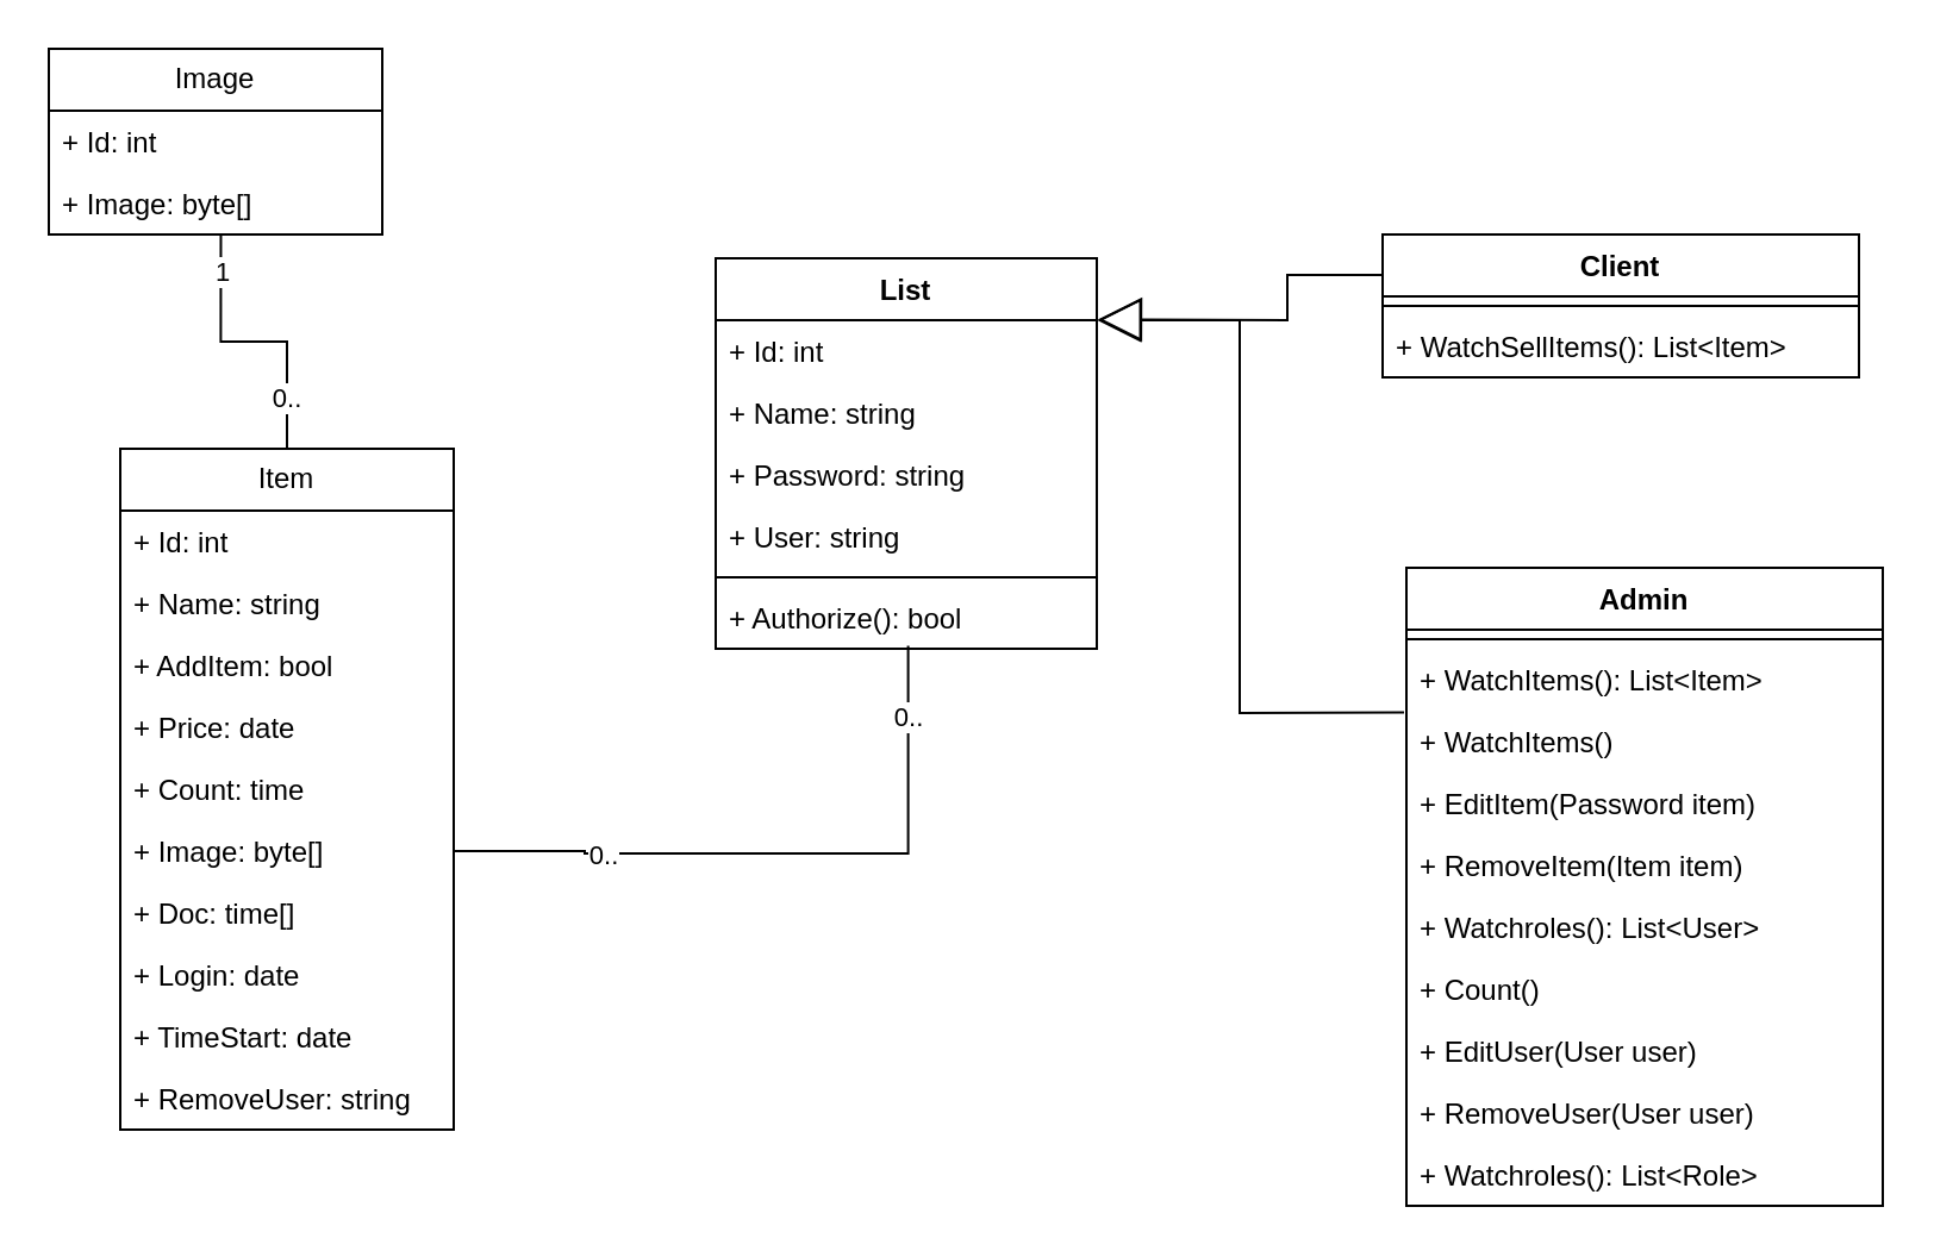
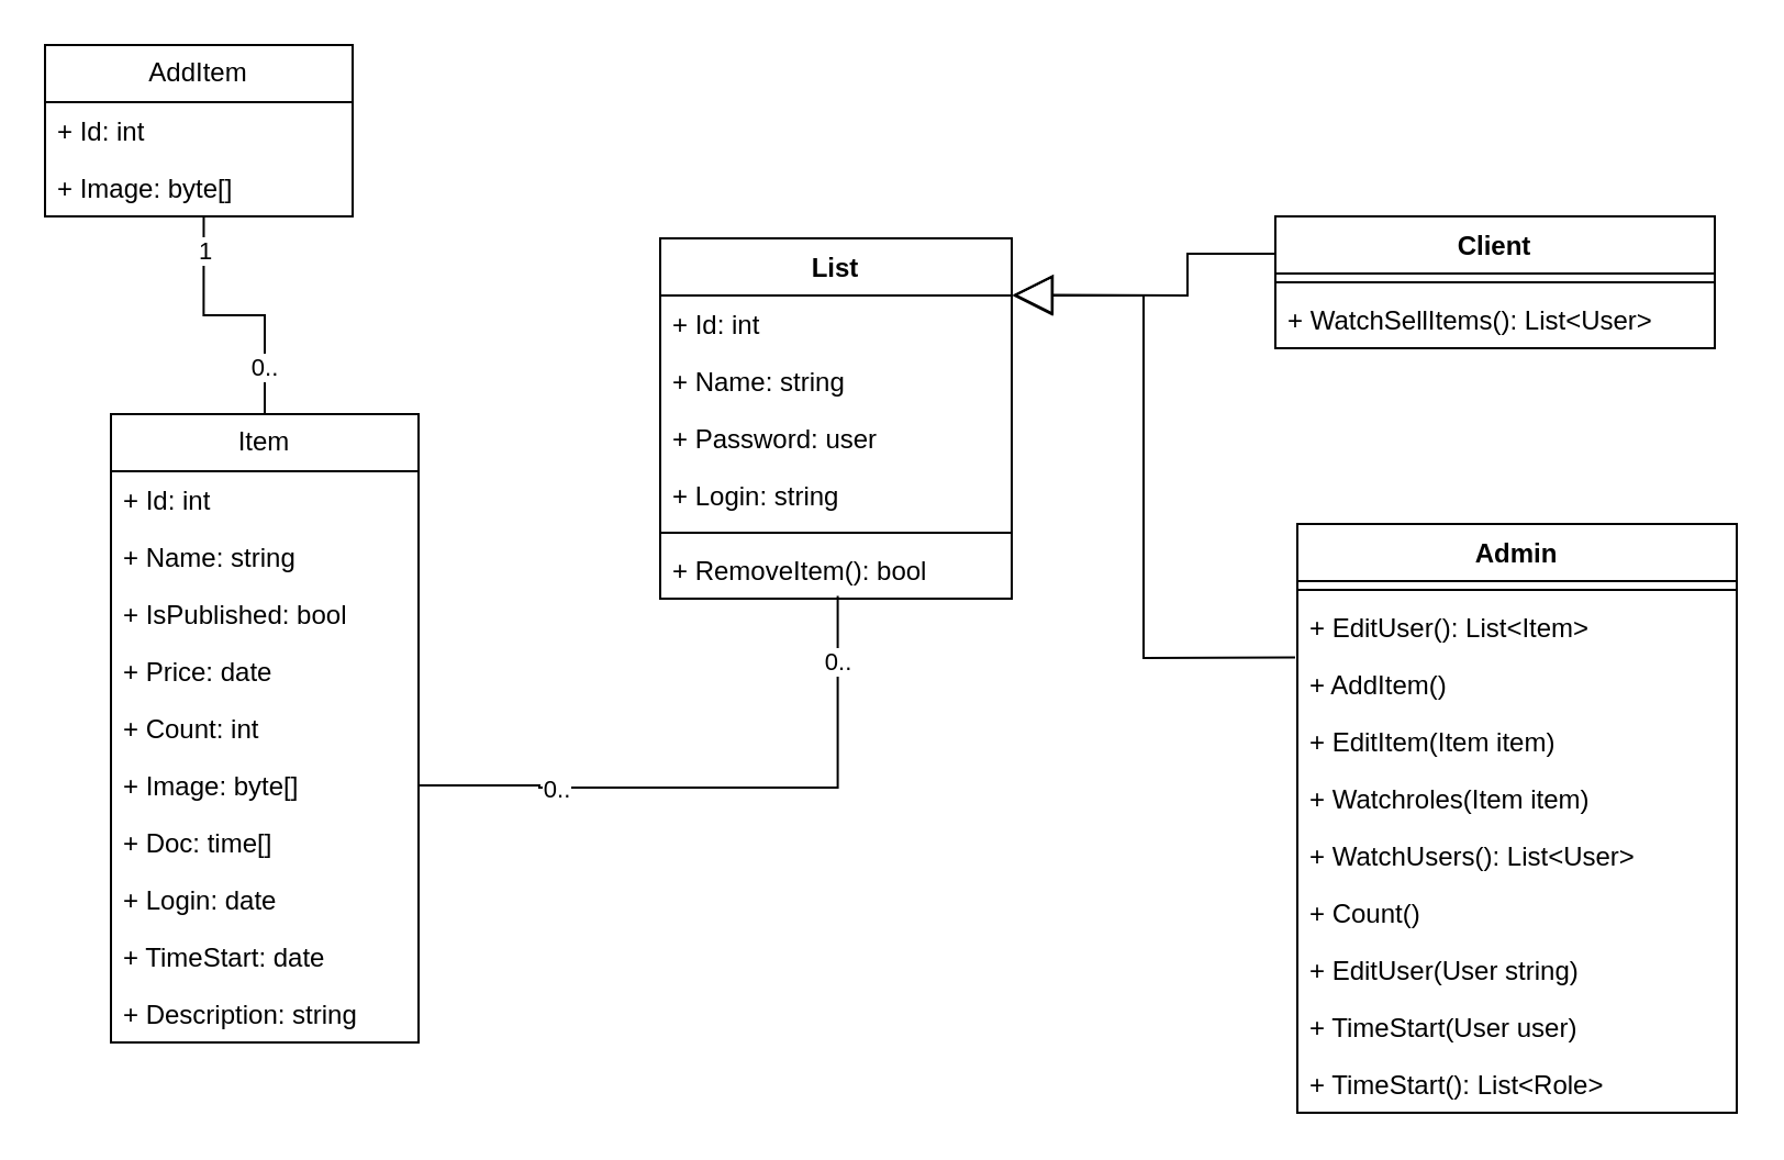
- <mxCell id="2" value="Image" style="swimlane;fontStyle=0;childLayout=stackLayout;horizontal=1;startSize=26;fillColor=none;horizontalStack=0;resizeParent=1;resizeParentMax=0;resizeLast=0;collapsible=1;marginBottom=0;whiteSpace=wrap;html=1;" vertex="1" parent="1"><mxGeometry x="20" y="20" width="140" height="78" as="geometry" /></mxCell>
+ <mxCell id="2" value="AddItem" style="swimlane;fontStyle=0;childLayout=stackLayout;horizontal=1;startSize=26;fillColor=none;horizontalStack=0;resizeParent=1;resizeParentMax=0;resizeLast=0;collapsible=1;marginBottom=0;whiteSpace=wrap;html=1;" vertex="1" parent="1"><mxGeometry x="20" y="20" width="140" height="78" as="geometry" /></mxCell>
- <mxCell id="36" value="+ WatchSellItems(): List&amp;lt;Item&amp;gt;" style="text;strokeColor=none;fillColor=none;align=left;verticalAlign=top;spacingLeft=4;spacingRight=4;overflow=hidden;rotatable=0;points=[[0,0.5],[1,0.5]];portConstraint=eastwest;whiteSpace=wrap;html=1;" vertex="1" parent="34"><mxGeometry y="34" width="200" height="26" as="geometry" /></mxCell>
+ <mxCell id="36" value="+ WatchSellItems(): List&amp;lt;User&amp;gt;" style="text;strokeColor=none;fillColor=none;align=left;verticalAlign=top;spacingLeft=4;spacingRight=4;overflow=hidden;rotatable=0;points=[[0,0.5],[1,0.5]];portConstraint=eastwest;whiteSpace=wrap;html=1;" vertex="1" parent="34"><mxGeometry y="34" width="200" height="26" as="geometry" /></mxCell>
- <mxCell id="19" value="+ Password: string" style="text;strokeColor=none;fillColor=none;align=left;verticalAlign=top;spacingLeft=4;spacingRight=4;overflow=hidden;rotatable=0;points=[[0,0.5],[1,0.5]];portConstraint=eastwest;whiteSpace=wrap;html=1;" vertex="1" parent="16"><mxGeometry y="78" width="160" height="26" as="geometry" /></mxCell>
+ <mxCell id="19" value="+ Password: user" style="text;strokeColor=none;fillColor=none;align=left;verticalAlign=top;spacingLeft=4;spacingRight=4;overflow=hidden;rotatable=0;points=[[0,0.5],[1,0.5]];portConstraint=eastwest;whiteSpace=wrap;html=1;" vertex="1" parent="16"><mxGeometry y="78" width="160" height="26" as="geometry" /></mxCell>
- <mxCell id="20" value="+ User: string" style="text;strokeColor=none;fillColor=none;align=left;verticalAlign=top;spacingLeft=4;spacingRight=4;overflow=hidden;rotatable=0;points=[[0,0.5],[1,0.5]];portConstraint=eastwest;whiteSpace=wrap;html=1;" vertex="1" parent="16"><mxGeometry y="104" width="160" height="26" as="geometry" /></mxCell>
+ <mxCell id="20" value="+ Login: string" style="text;strokeColor=none;fillColor=none;align=left;verticalAlign=top;spacingLeft=4;spacingRight=4;overflow=hidden;rotatable=0;points=[[0,0.5],[1,0.5]];portConstraint=eastwest;whiteSpace=wrap;html=1;" vertex="1" parent="16"><mxGeometry y="104" width="160" height="26" as="geometry" /></mxCell>
- <mxCell id="22" value="+ Authorize(): bool" style="text;strokeColor=none;fillColor=none;align=left;verticalAlign=top;spacingLeft=4;spacingRight=4;overflow=hidden;rotatable=0;points=[[0,0.5],[1,0.5]];portConstraint=eastwest;whiteSpace=wrap;html=1;" vertex="1" parent="16"><mxGeometry y="138" width="160" height="26" as="geometry" /></mxCell>
+ <mxCell id="22" value="+ RemoveItem(): bool" style="text;strokeColor=none;fillColor=none;align=left;verticalAlign=top;spacingLeft=4;spacingRight=4;overflow=hidden;rotatable=0;points=[[0,0.5],[1,0.5]];portConstraint=eastwest;whiteSpace=wrap;html=1;" vertex="1" parent="16"><mxGeometry y="138" width="160" height="26" as="geometry" /></mxCell>
- <mxCell id="8" value="+ AddItem: bool" style="text;strokeColor=none;fillColor=none;align=left;verticalAlign=top;spacingLeft=4;spacingRight=4;overflow=hidden;rotatable=0;points=[[0,0.5],[1,0.5]];portConstraint=eastwest;whiteSpace=wrap;html=1;" vertex="1" parent="5"><mxGeometry y="78" width="140" height="26" as="geometry" /></mxCell>
+ <mxCell id="8" value="+ IsPublished: bool" style="text;strokeColor=none;fillColor=none;align=left;verticalAlign=top;spacingLeft=4;spacingRight=4;overflow=hidden;rotatable=0;points=[[0,0.5],[1,0.5]];portConstraint=eastwest;whiteSpace=wrap;html=1;" vertex="1" parent="5"><mxGeometry y="78" width="140" height="26" as="geometry" /></mxCell>
- <mxCell id="25" value="+ WatchItems(): List&amp;lt;Item&amp;gt;" style="text;strokeColor=none;fillColor=none;align=left;verticalAlign=top;spacingLeft=4;spacingRight=4;overflow=hidden;rotatable=0;points=[[0,0.5],[1,0.5]];portConstraint=eastwest;whiteSpace=wrap;html=1;" vertex="1" parent="23"><mxGeometry y="34" width="200" height="26" as="geometry" /></mxCell>
+ <mxCell id="25" value="+ EditUser(): List&amp;lt;Item&amp;gt;" style="text;strokeColor=none;fillColor=none;align=left;verticalAlign=top;spacingLeft=4;spacingRight=4;overflow=hidden;rotatable=0;points=[[0,0.5],[1,0.5]];portConstraint=eastwest;whiteSpace=wrap;html=1;" vertex="1" parent="23"><mxGeometry y="34" width="200" height="26" as="geometry" /></mxCell>
- <mxCell id="26" value="+ WatchItems()" style="text;strokeColor=none;fillColor=none;align=left;verticalAlign=top;spacingLeft=4;spacingRight=4;overflow=hidden;rotatable=0;points=[[0,0.5],[1,0.5]];portConstraint=eastwest;whiteSpace=wrap;html=1;" vertex="1" parent="23"><mxGeometry y="60" width="200" height="26" as="geometry" /></mxCell>
+ <mxCell id="26" value="+ AddItem()" style="text;strokeColor=none;fillColor=none;align=left;verticalAlign=top;spacingLeft=4;spacingRight=4;overflow=hidden;rotatable=0;points=[[0,0.5],[1,0.5]];portConstraint=eastwest;whiteSpace=wrap;html=1;" vertex="1" parent="23"><mxGeometry y="60" width="200" height="26" as="geometry" /></mxCell>
- <mxCell id="10" value="+ Count: time" style="text;strokeColor=none;fillColor=none;align=left;verticalAlign=top;spacingLeft=4;spacingRight=4;overflow=hidden;rotatable=0;points=[[0,0.5],[1,0.5]];portConstraint=eastwest;whiteSpace=wrap;html=1;" vertex="1" parent="5"><mxGeometry y="130" width="140" height="26" as="geometry" /></mxCell>
+ <mxCell id="10" value="+ Count: int" style="text;strokeColor=none;fillColor=none;align=left;verticalAlign=top;spacingLeft=4;spacingRight=4;overflow=hidden;rotatable=0;points=[[0,0.5],[1,0.5]];portConstraint=eastwest;whiteSpace=wrap;html=1;" vertex="1" parent="5"><mxGeometry y="130" width="140" height="26" as="geometry" /></mxCell>
- <mxCell id="27" value="+ EditItem(Password item)" style="text;strokeColor=none;fillColor=none;align=left;verticalAlign=top;spacingLeft=4;spacingRight=4;overflow=hidden;rotatable=0;points=[[0,0.5],[1,0.5]];portConstraint=eastwest;whiteSpace=wrap;html=1;" vertex="1" parent="23"><mxGeometry y="86" width="200" height="26" as="geometry" /></mxCell>
+ <mxCell id="27" value="+ EditItem(Item item)" style="text;strokeColor=none;fillColor=none;align=left;verticalAlign=top;spacingLeft=4;spacingRight=4;overflow=hidden;rotatable=0;points=[[0,0.5],[1,0.5]];portConstraint=eastwest;whiteSpace=wrap;html=1;" vertex="1" parent="23"><mxGeometry y="86" width="200" height="26" as="geometry" /></mxCell>
- <mxCell id="28" value="+ RemoveItem(Item item)" style="text;strokeColor=none;fillColor=none;align=left;verticalAlign=top;spacingLeft=4;spacingRight=4;overflow=hidden;rotatable=0;points=[[0,0.5],[1,0.5]];portConstraint=eastwest;whiteSpace=wrap;html=1;" vertex="1" parent="23"><mxGeometry y="112" width="200" height="26" as="geometry" /></mxCell>
+ <mxCell id="28" value="+ Watchroles(Item item)" style="text;strokeColor=none;fillColor=none;align=left;verticalAlign=top;spacingLeft=4;spacingRight=4;overflow=hidden;rotatable=0;points=[[0,0.5],[1,0.5]];portConstraint=eastwest;whiteSpace=wrap;html=1;" vertex="1" parent="23"><mxGeometry y="112" width="200" height="26" as="geometry" /></mxCell>
- <mxCell id="29" value="+ Watchroles(): List&amp;lt;User&amp;gt;" style="text;strokeColor=none;fillColor=none;align=left;verticalAlign=top;spacingLeft=4;spacingRight=4;overflow=hidden;rotatable=0;points=[[0,0.5],[1,0.5]];portConstraint=eastwest;whiteSpace=wrap;html=1;" vertex="1" parent="23"><mxGeometry y="138" width="200" height="26" as="geometry" /></mxCell>
+ <mxCell id="29" value="+ WatchUsers(): List&amp;lt;User&amp;gt;" style="text;strokeColor=none;fillColor=none;align=left;verticalAlign=top;spacingLeft=4;spacingRight=4;overflow=hidden;rotatable=0;points=[[0,0.5],[1,0.5]];portConstraint=eastwest;whiteSpace=wrap;html=1;" vertex="1" parent="23"><mxGeometry y="138" width="200" height="26" as="geometry" /></mxCell>
- <mxCell id="31" value="+ EditUser(User user)" style="text;strokeColor=none;fillColor=none;align=left;verticalAlign=top;spacingLeft=4;spacingRight=4;overflow=hidden;rotatable=0;points=[[0,0.5],[1,0.5]];portConstraint=eastwest;whiteSpace=wrap;html=1;" vertex="1" parent="23"><mxGeometry y="190" width="200" height="26" as="geometry" /></mxCell>
+ <mxCell id="31" value="+ EditUser(User string)" style="text;strokeColor=none;fillColor=none;align=left;verticalAlign=top;spacingLeft=4;spacingRight=4;overflow=hidden;rotatable=0;points=[[0,0.5],[1,0.5]];portConstraint=eastwest;whiteSpace=wrap;html=1;" vertex="1" parent="23"><mxGeometry y="190" width="200" height="26" as="geometry" /></mxCell>
- <mxCell id="15" value="+ RemoveUser: string" style="text;strokeColor=none;fillColor=none;align=left;verticalAlign=top;spacingLeft=4;spacingRight=4;overflow=hidden;rotatable=0;points=[[0,0.5],[1,0.5]];portConstraint=eastwest;whiteSpace=wrap;html=1;" vertex="1" parent="5"><mxGeometry y="260" width="140" height="26" as="geometry" /></mxCell>
+ <mxCell id="15" value="+ Description: string" style="text;strokeColor=none;fillColor=none;align=left;verticalAlign=top;spacingLeft=4;spacingRight=4;overflow=hidden;rotatable=0;points=[[0,0.5],[1,0.5]];portConstraint=eastwest;whiteSpace=wrap;html=1;" vertex="1" parent="5"><mxGeometry y="260" width="140" height="26" as="geometry" /></mxCell>
- <mxCell id="32" value="+ RemoveUser(User user)" style="text;strokeColor=none;fillColor=none;align=left;verticalAlign=top;spacingLeft=4;spacingRight=4;overflow=hidden;rotatable=0;points=[[0,0.5],[1,0.5]];portConstraint=eastwest;whiteSpace=wrap;html=1;" vertex="1" parent="23"><mxGeometry y="216" width="200" height="26" as="geometry" /></mxCell>
+ <mxCell id="32" value="+ TimeStart(User user)" style="text;strokeColor=none;fillColor=none;align=left;verticalAlign=top;spacingLeft=4;spacingRight=4;overflow=hidden;rotatable=0;points=[[0,0.5],[1,0.5]];portConstraint=eastwest;whiteSpace=wrap;html=1;" vertex="1" parent="23"><mxGeometry y="216" width="200" height="26" as="geometry" /></mxCell>
- <mxCell id="33" value="+ Watchroles(): List&amp;lt;Role&amp;gt;" style="text;strokeColor=none;fillColor=none;align=left;verticalAlign=top;spacingLeft=4;spacingRight=4;overflow=hidden;rotatable=0;points=[[0,0.5],[1,0.5]];portConstraint=eastwest;whiteSpace=wrap;html=1;" vertex="1" parent="23"><mxGeometry y="242" width="200" height="26" as="geometry" /></mxCell>
+ <mxCell id="33" value="+ TimeStart(): List&amp;lt;Role&amp;gt;" style="text;strokeColor=none;fillColor=none;align=left;verticalAlign=top;spacingLeft=4;spacingRight=4;overflow=hidden;rotatable=0;points=[[0,0.5],[1,0.5]];portConstraint=eastwest;whiteSpace=wrap;html=1;" vertex="1" parent="23"><mxGeometry y="242" width="200" height="26" as="geometry" /></mxCell>
